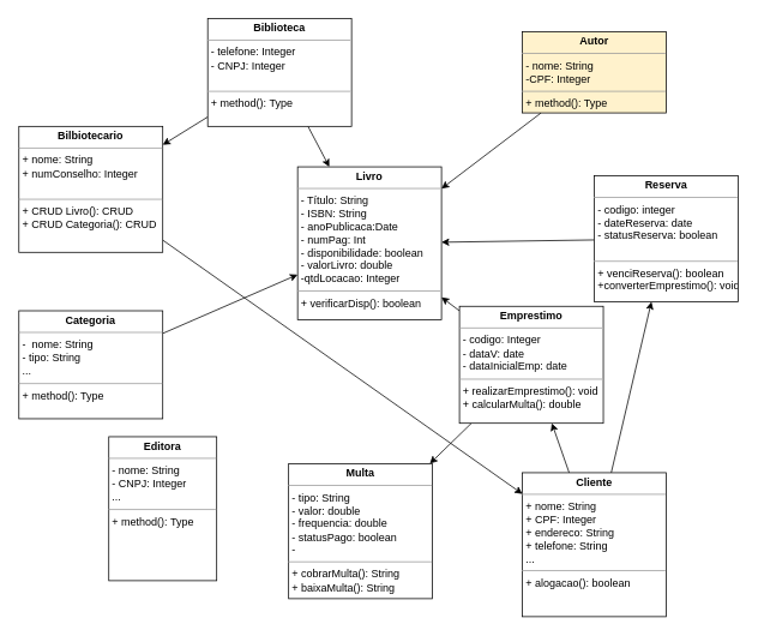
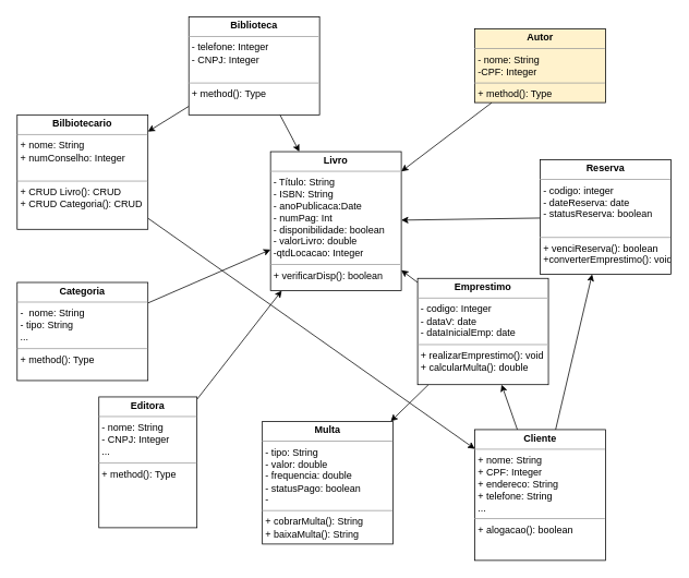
+ <mxCell id="15" style="edgeStyle=none;html=1;" edge="1" parent="1" source="16" target="2"><mxGeometry relative="1" as="geometry" /></mxCell>
